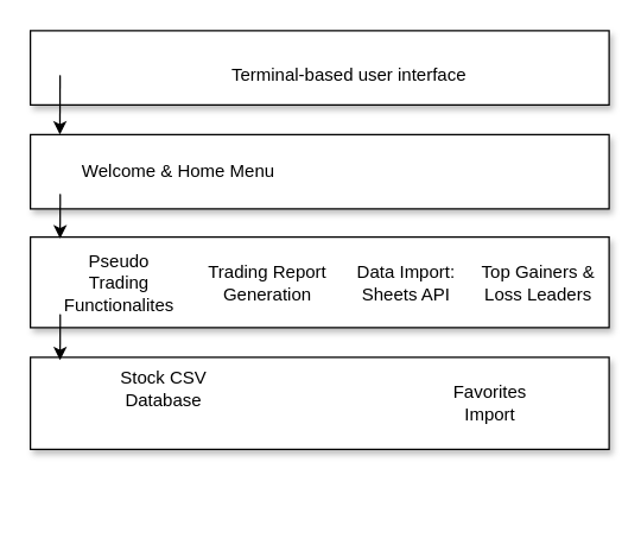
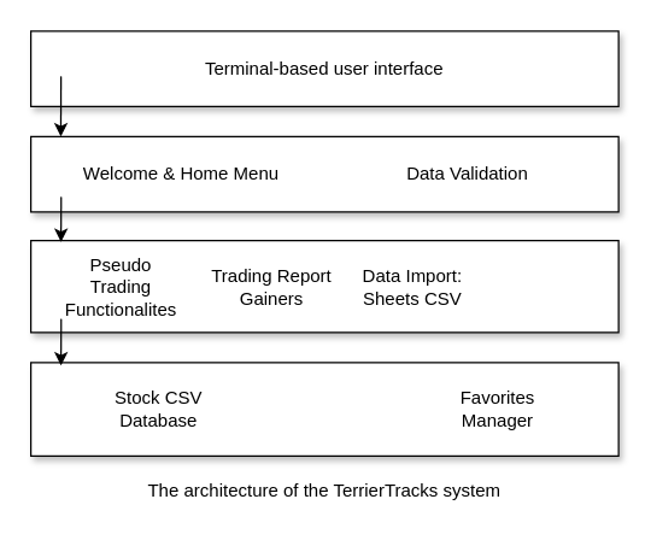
- <mxCell id="3" value="Terminal-based user interface" style="text;html=1;strokeColor=none;fillColor=none;align=center;verticalAlign=middle;whiteSpace=wrap;rounded=0;shadow=1;" vertex="1" parent="1"><mxGeometry x="145" y="35" width="180" height="30" as="geometry" /></mxCell>
+ <mxCell id="3" value="Terminal-based user interface" style="text;html=1;strokeColor=none;fillColor=none;align=center;verticalAlign=middle;whiteSpace=wrap;rounded=0;shadow=1;" vertex="1" parent="1"><mxGeometry x="125" y="30" width="180" height="30" as="geometry" /></mxCell>
+ <mxCell id="6" value="Data Validation" style="text;html=1;strokeColor=none;fillColor=none;align=center;verticalAlign=middle;whiteSpace=wrap;rounded=0;shadow=1;" vertex="1" parent="1"><mxGeometry x="260" y="100" width="100" height="30" as="geometry" /></mxCell>
- <mxCell id="12" value="Trading&amp;nbsp;Report&lt;br&gt;Generation" style="text;html=1;strokeColor=none;fillColor=none;align=center;verticalAlign=middle;whiteSpace=wrap;rounded=0;shadow=1;" vertex="1" parent="1"><mxGeometry x="110" y="174.5" width="140" height="30" as="geometry" /></mxCell>
+ <mxCell id="12" value="Trading&amp;nbsp;Report&lt;br&gt;Gainers" style="text;html=1;strokeColor=none;fillColor=none;align=center;verticalAlign=middle;whiteSpace=wrap;rounded=0;shadow=1;" vertex="1" parent="1"><mxGeometry x="110" y="174.5" width="140" height="30" as="geometry" /></mxCell>
- <mxCell id="13" value="Data Import: Sheets API" style="text;html=1;strokeColor=none;fillColor=none;align=center;verticalAlign=middle;whiteSpace=wrap;rounded=0;shadow=1;" vertex="1" parent="1"><mxGeometry x="236" y="174.5" width="75" height="30" as="geometry" /></mxCell>
+ <mxCell id="13" value="Data Import: Sheets CSV" style="text;html=1;strokeColor=none;fillColor=none;align=center;verticalAlign=middle;whiteSpace=wrap;rounded=0;shadow=1;" vertex="1" parent="1"><mxGeometry x="236" y="174.5" width="75" height="30" as="geometry" /></mxCell>
- <mxCell id="15" value="Top Gainers &amp;amp; Loss Leaders" style="text;html=1;strokeColor=none;fillColor=none;align=center;verticalAlign=middle;whiteSpace=wrap;rounded=0;shadow=1;" vertex="1" parent="1"><mxGeometry x="320" y="174.5" width="85" height="30" as="geometry" /></mxCell>
- <mxCell id="9" value="Stock CSV Database" style="text;html=1;strokeColor=none;fillColor=none;align=center;verticalAlign=middle;whiteSpace=wrap;rounded=0;shadow=1;" vertex="1" parent="1"><mxGeometry x="75" y="246" width="70" height="30" as="geometry" /></mxCell>
+ <mxCell id="9" value="Stock CSV Database" style="text;html=1;strokeColor=none;fillColor=none;align=center;verticalAlign=middle;whiteSpace=wrap;rounded=0;shadow=1;" vertex="1" parent="1"><mxGeometry x="70" y="256" width="70" height="30" as="geometry" /></mxCell>
- <mxCell id="10" value="Favorites&lt;br&gt;Import" style="text;html=1;strokeColor=none;fillColor=none;align=center;verticalAlign=middle;whiteSpace=wrap;rounded=0;shadow=1;" vertex="1" parent="1"><mxGeometry x="295" y="256" width="70" height="30" as="geometry" /></mxCell>
+ <mxCell id="10" value="Favorites&lt;br&gt;Manager" style="text;html=1;strokeColor=none;fillColor=none;align=center;verticalAlign=middle;whiteSpace=wrap;rounded=0;shadow=1;" vertex="1" parent="1"><mxGeometry x="295" y="256" width="70" height="30" as="geometry" /></mxCell>
+ <mxCell id="14" value="The architecture of the TerrierTracks system" style="text;html=1;strokeColor=none;fillColor=none;align=center;verticalAlign=middle;whiteSpace=wrap;rounded=0;shadow=1;" vertex="1" parent="1"><mxGeometry x="65" y="310" width="300" height="30" as="geometry" /></mxCell>
